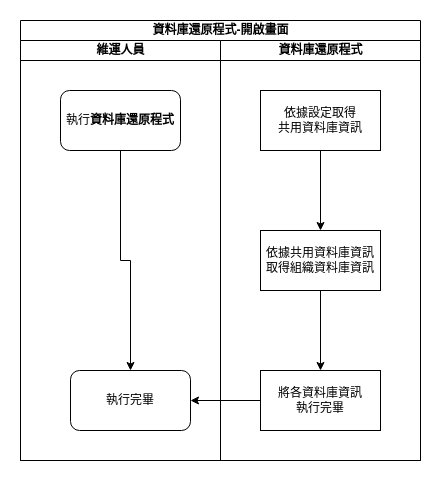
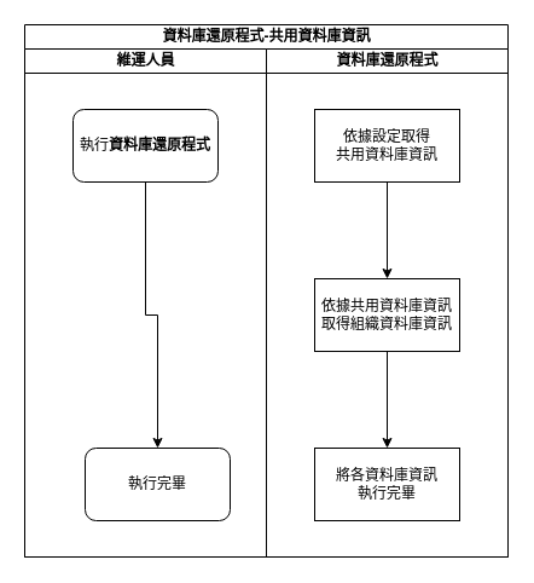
- <mxCell id="2" value="資料庫還原程式-開啟畫面" style="swimlane;html=1;childLayout=stackLayout;resizeParent=1;resizeParentMax=0;startSize=20;" vertex="1" parent="1"><mxGeometry x="20" y="20" width="400" height="440" as="geometry" /></mxCell>
+ <mxCell id="2" value="資料庫還原程式-共用資料庫資訊" style="swimlane;html=1;childLayout=stackLayout;resizeParent=1;resizeParentMax=0;startSize=20;" vertex="1" parent="1"><mxGeometry x="20" y="20" width="400" height="440" as="geometry" /></mxCell>
- <mxCell id="12" style="edgeStyle=orthogonalEdgeStyle;rounded=0;orthogonalLoop=1;jettySize=auto;html=1;" edge="1" parent="1" source="13" target="5"><mxGeometry relative="1" as="geometry" /></mxCell>
